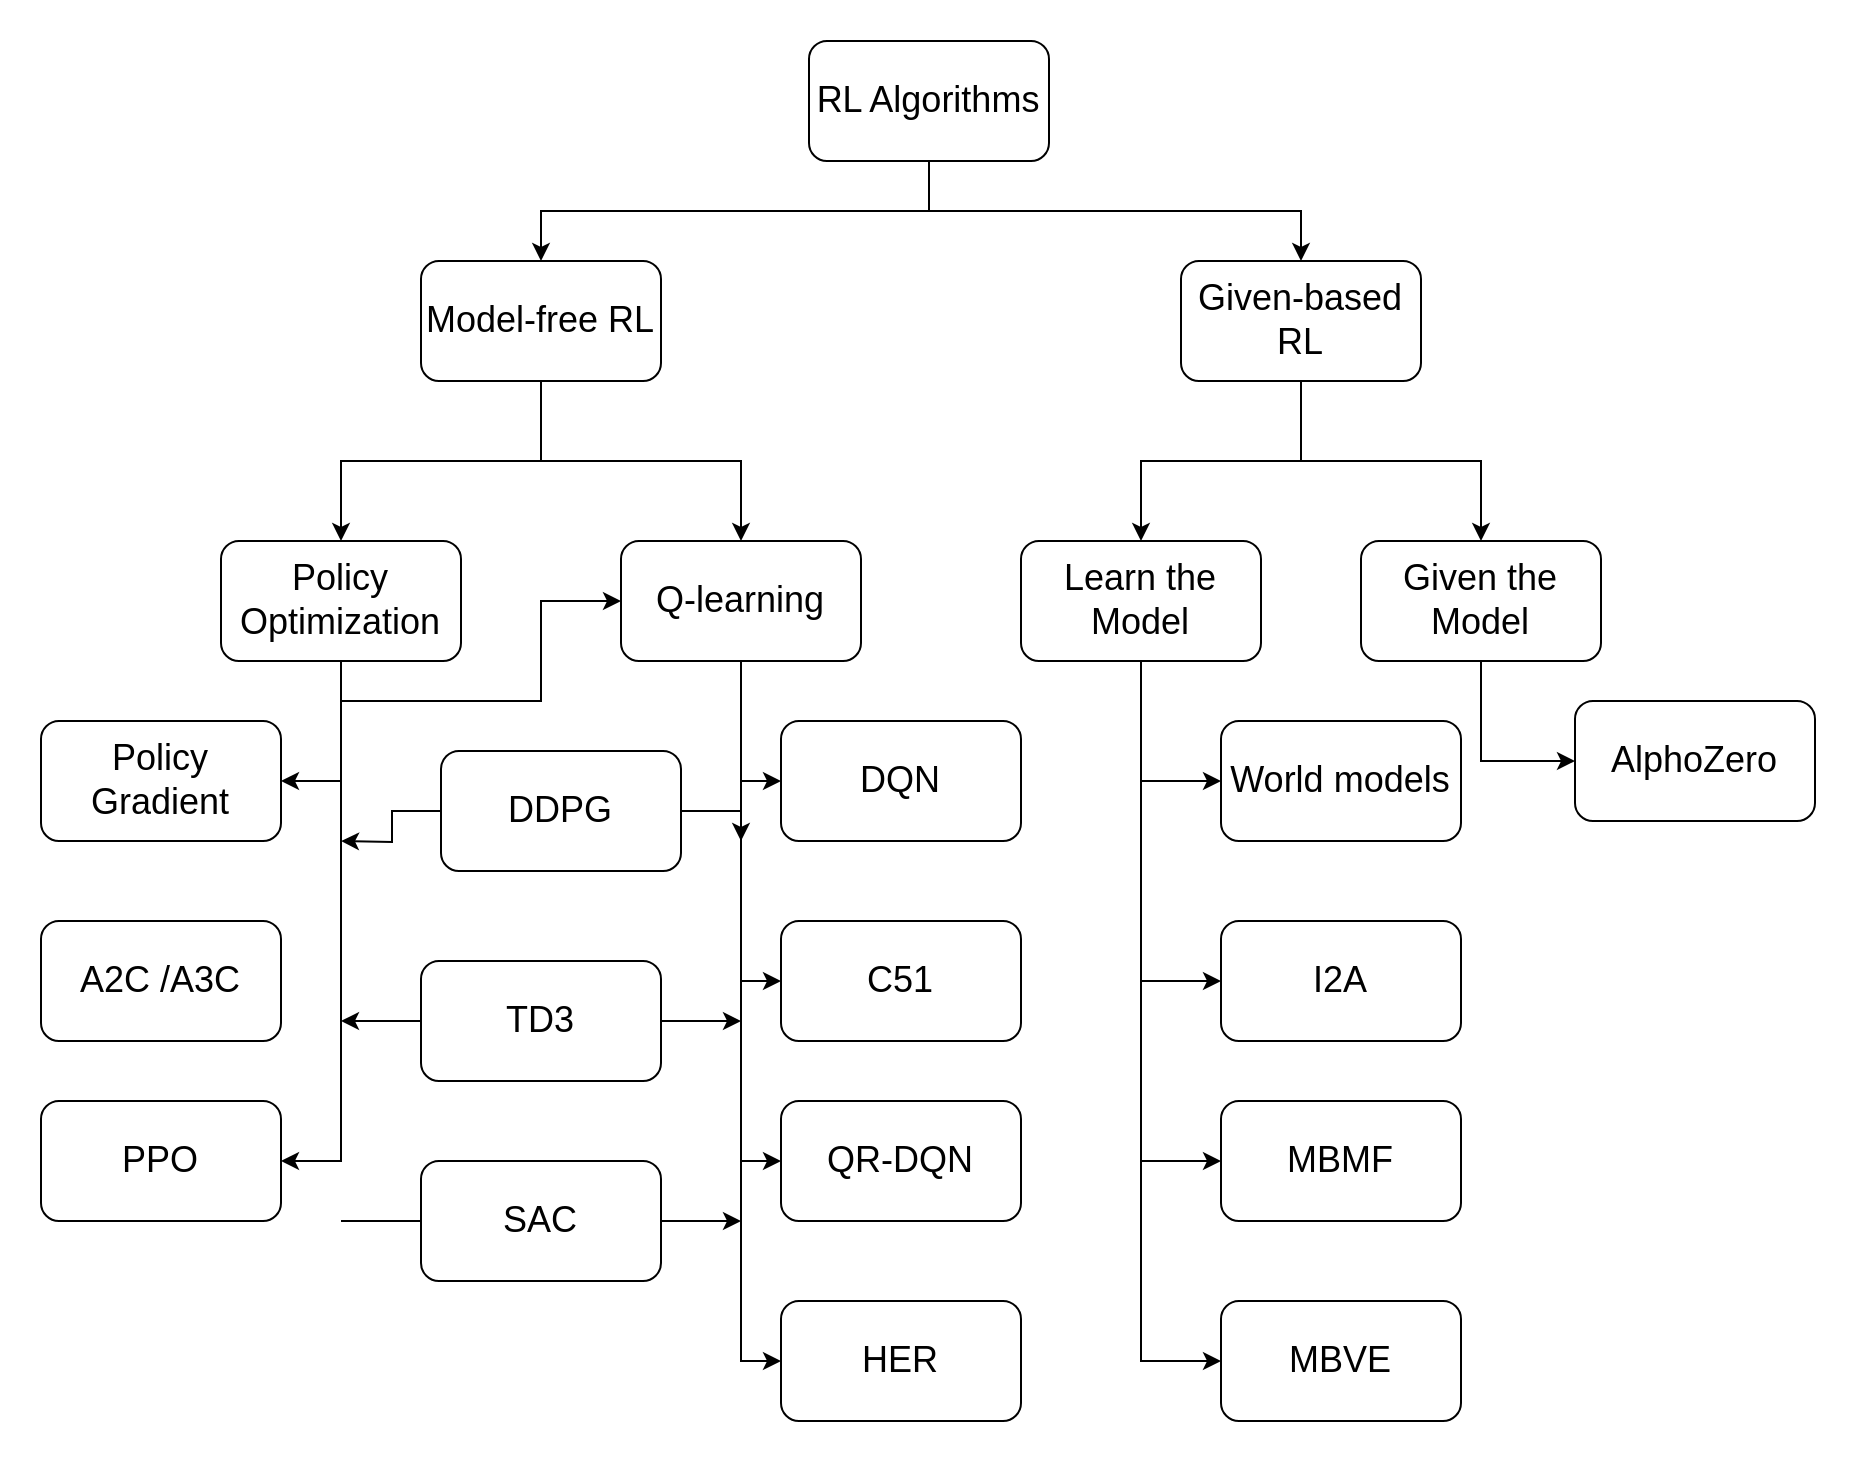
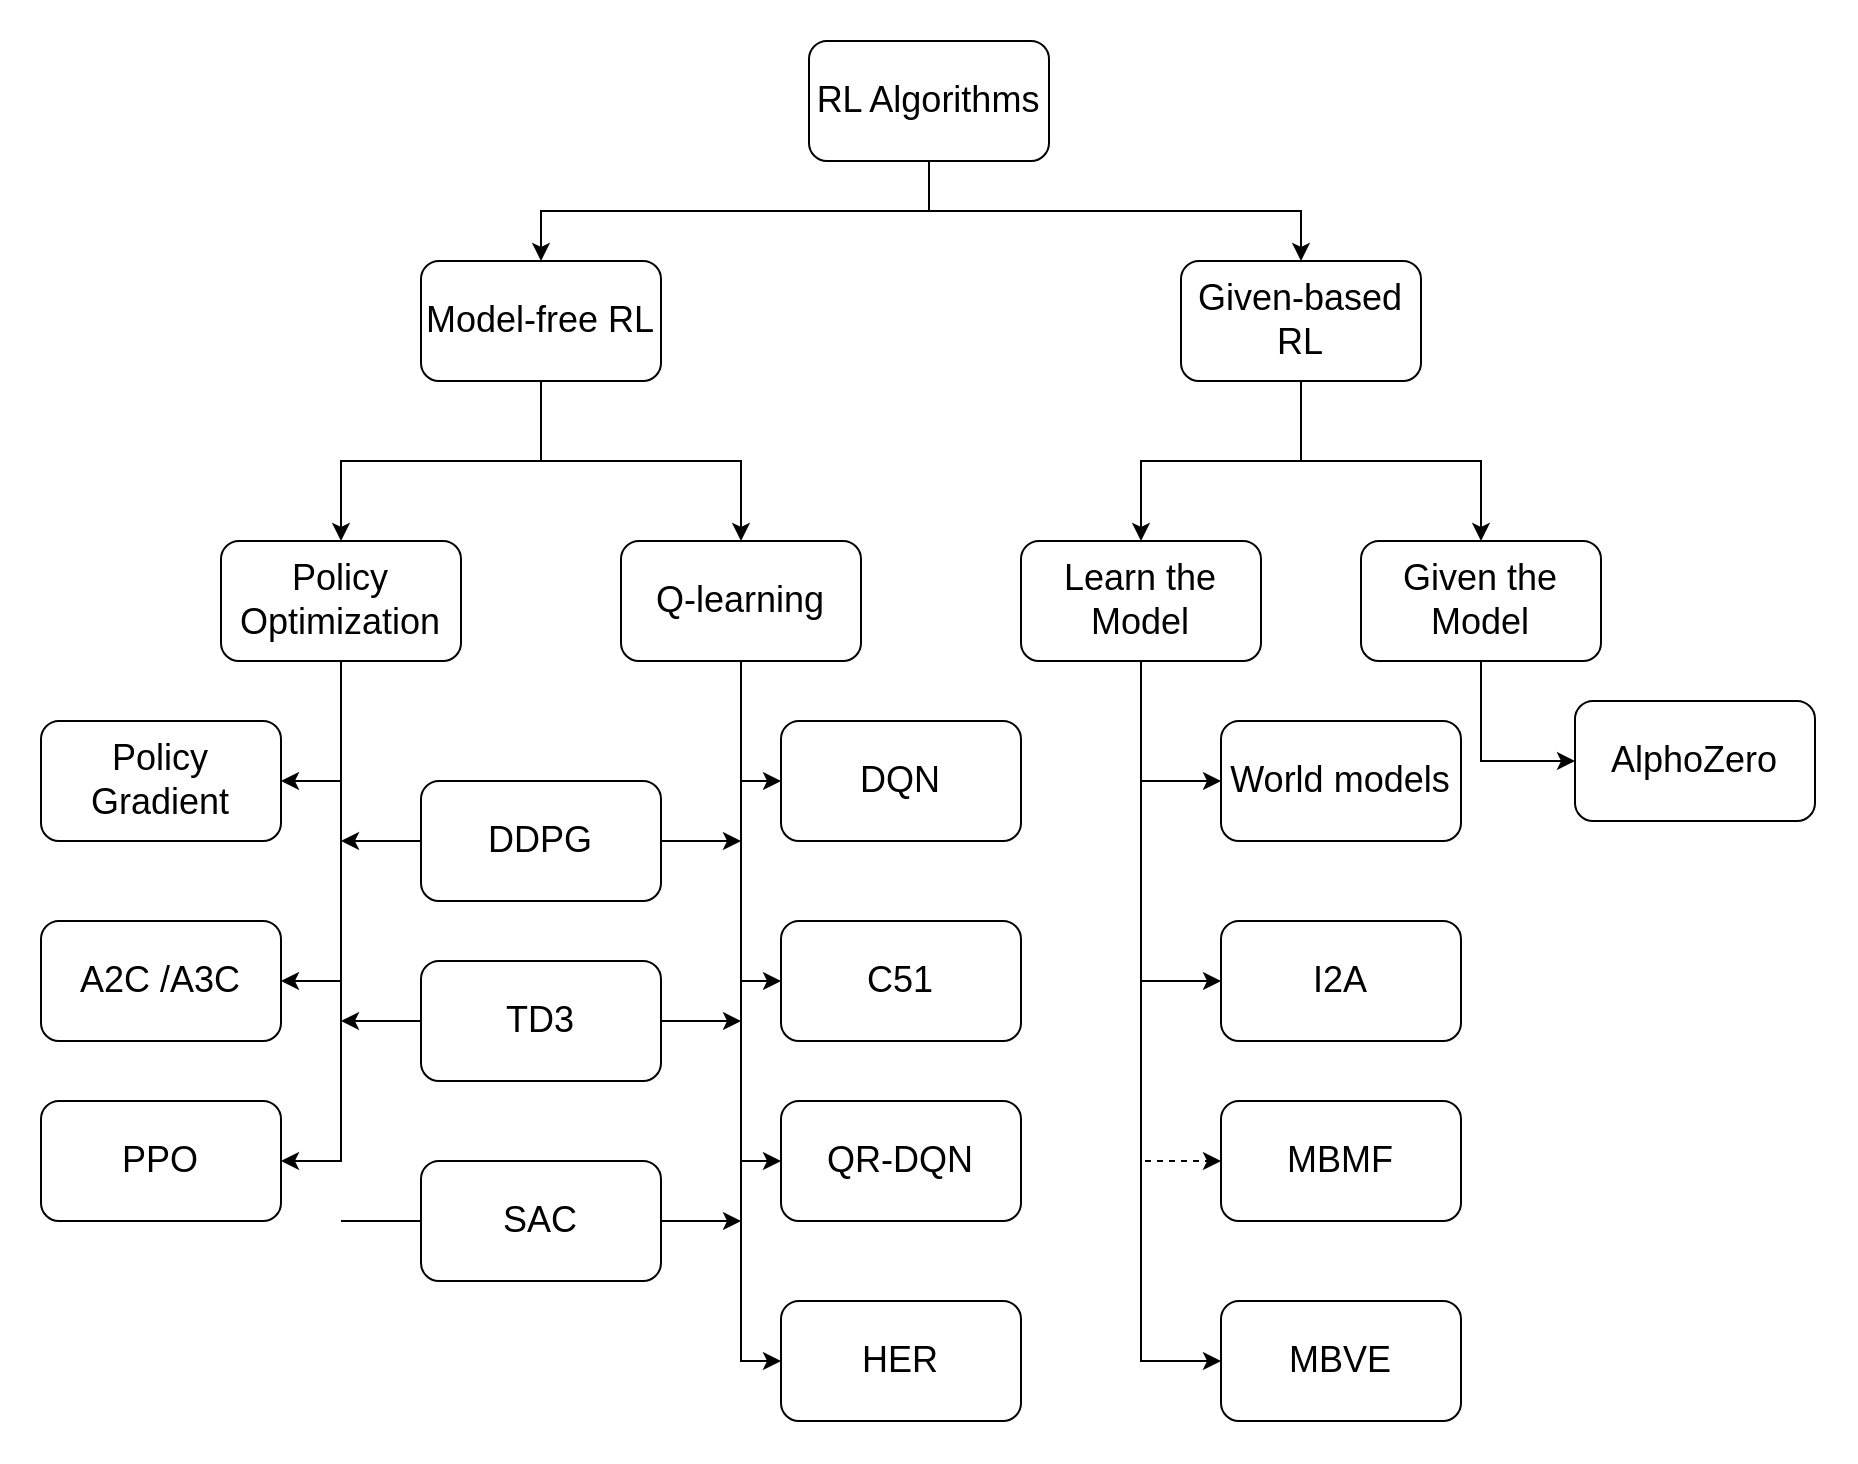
- <mxCell id="12" style="edgeStyle=orthogonalEdgeStyle;rounded=0;orthogonalLoop=1;jettySize=auto;html=1;exitX=0.5;exitY=1;exitDx=0;exitDy=0;" edge="1" parent="1" source="14" target="19"><mxGeometry relative="1" as="geometry" /></mxCell>
+ <mxCell id="12" style="edgeStyle=orthogonalEdgeStyle;rounded=0;orthogonalLoop=1;jettySize=auto;html=1;exitX=0.5;exitY=1;exitDx=0;exitDy=0;entryX=1;entryY=0.5;entryDx=0;entryDy=0;" edge="1" parent="1" source="14" target="22"><mxGeometry relative="1" as="geometry" /></mxCell>
- <mxCell id="35" value="DDPG" style="whiteSpace=wrap;html=1;fontSize=18;rounded=1;" vertex="1" parent="1"><mxGeometry x="220" y="375" width="120" height="60" as="geometry" /></mxCell>
+ <mxCell id="35" value="DDPG" style="whiteSpace=wrap;html=1;fontSize=18;rounded=1;" vertex="1" parent="1"><mxGeometry x="210" y="390" width="120" height="60" as="geometry" /></mxCell>
- <mxCell id="38" style="edgeStyle=orthogonalEdgeStyle;rounded=0;orthogonalLoop=1;jettySize=auto;html=1;exitX=0.5;exitY=1;exitDx=0;exitDy=0;entryX=0;entryY=0.5;entryDx=0;entryDy=0;" edge="1" parent="1" source="40" target="45"><mxGeometry relative="1" as="geometry" /></mxCell>
+ <mxCell id="38" style="edgeStyle=orthogonalEdgeStyle;rounded=0;orthogonalLoop=1;jettySize=auto;html=1;exitX=0.5;exitY=1;exitDx=0;exitDy=0;entryX=0;entryY=0.5;entryDx=0;entryDy=0;dashed=1;" edge="1" parent="1" source="40" target="45"><mxGeometry relative="1" as="geometry" /></mxCell>
